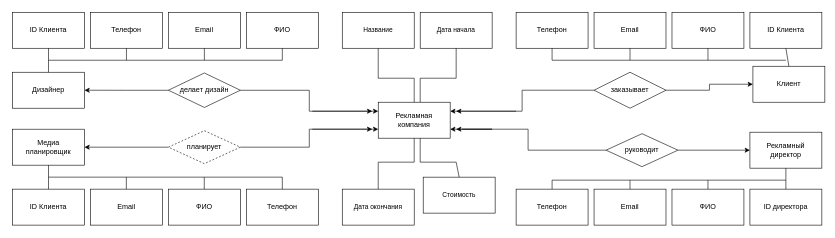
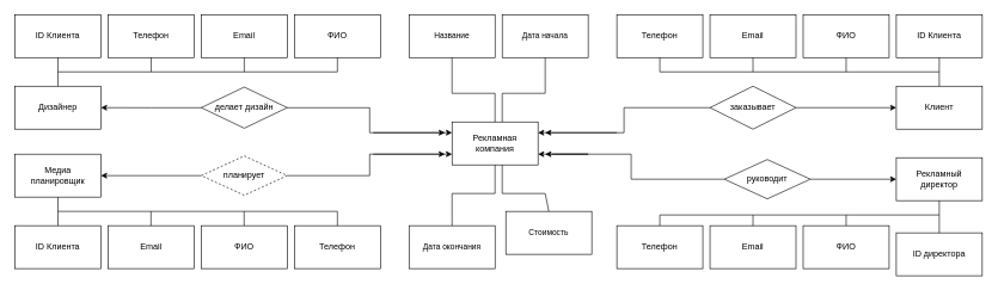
- <mxCell id="2" value="Клиент" style="rounded=0;whiteSpace=wrap;html=1;" parent="1" vertex="1"><mxGeometry x="1255" y="110" width="120" height="60" as="geometry" /></mxCell>
+ <mxCell id="2" value="Клиент" style="rounded=0;whiteSpace=wrap;html=1;" parent="1" vertex="1"><mxGeometry x="1250" y="120" width="120" height="60" as="geometry" /></mxCell>
- <mxCell id="25" value="ID директора" style="rounded=0;whiteSpace=wrap;html=1;" parent="1" vertex="1"><mxGeometry x="1250" y="315" width="120" height="60" as="geometry" /></mxCell>
+ <mxCell id="25" value="ID директора" style="rounded=0;whiteSpace=wrap;html=1;" parent="1" vertex="1"><mxGeometry x="1250" y="325" width="120" height="60" as="geometry" /></mxCell>
